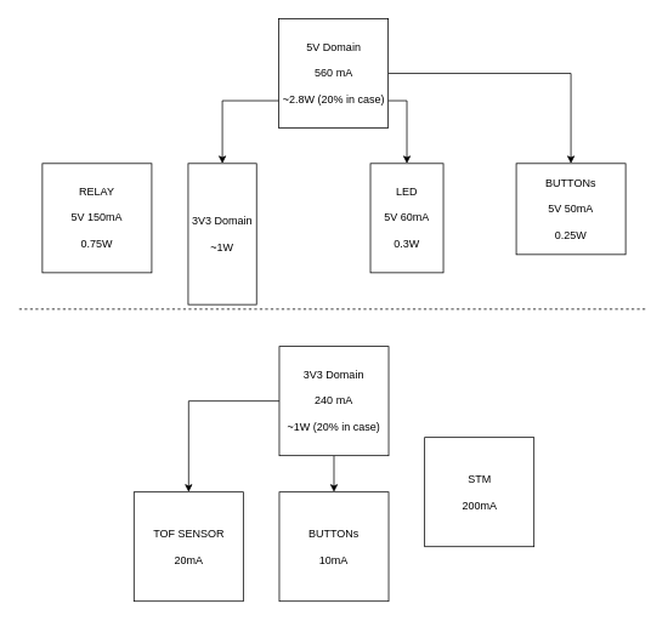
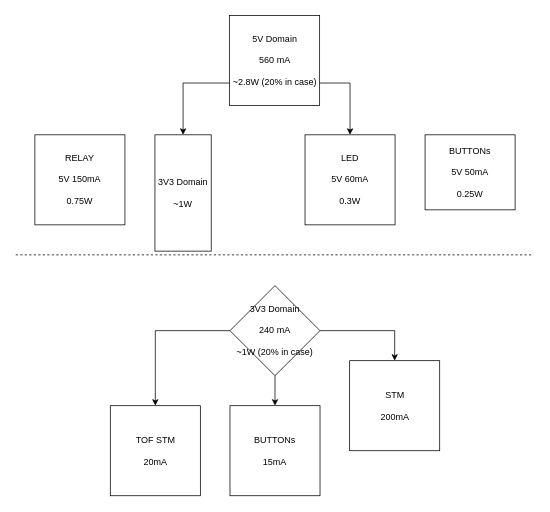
- <mxCell id="13" style="edgeStyle=orthogonalEdgeStyle;rounded=0;orthogonalLoop=1;jettySize=auto;html=1;exitX=1;exitY=0.5;exitDx=0;exitDy=0;entryX=0.5;entryY=0;entryDx=0;entryDy=0;" parent="1" source="14" target="3" edge="1"><mxGeometry relative="1" as="geometry" /></mxCell>
- <mxCell id="17" value="LED&lt;br&gt;&lt;br&gt;5V 60mA&lt;br&gt;&lt;br&gt;0.3W" style="rounded=0;whiteSpace=wrap;html=1;" parent="1" vertex="1"><mxGeometry x="406" y="179" width="80" height="120" as="geometry" /></mxCell>
+ <mxCell id="17" value="LED&lt;br&gt;&lt;br&gt;5V 60mA&lt;br&gt;&lt;br&gt;0.3W" style="rounded=0;whiteSpace=wrap;html=1;" parent="1" vertex="1"><mxGeometry x="406" y="179" width="120" height="120" as="geometry" /></mxCell>
- <mxCell id="9" value="3V3 Domain&lt;br&gt;&lt;br&gt;240 mA&lt;br&gt;&lt;br&gt;~1W (20% in case)" style="rounded=0;whiteSpace=wrap;html=1;" parent="1" vertex="1"><mxGeometry x="306" y="380" width="120" height="120" as="geometry" /></mxCell>
+ <mxCell id="9" value="3V3 Domain&lt;br&gt;&lt;br&gt;240 mA&lt;br&gt;&lt;br&gt;~1W (20% in case)" style="rhombus;whiteSpace=wrap;html=1;" parent="1" vertex="1"><mxGeometry x="306" y="380" width="120" height="120" as="geometry" /></mxCell>
+ <mxCell id="8" style="edgeStyle=orthogonalEdgeStyle;rounded=0;orthogonalLoop=1;jettySize=auto;html=1;exitX=1;exitY=0.5;exitDx=0;exitDy=0;entryX=0.5;entryY=0;entryDx=0;entryDy=0;" parent="1" source="9" target="5" edge="1"><mxGeometry relative="1" as="geometry" /></mxCell>
- <mxCell id="4" value="TOF SENSOR&lt;br&gt;&lt;br&gt;20mA" style="rounded=0;whiteSpace=wrap;html=1;" parent="1" vertex="1"><mxGeometry x="146.5" y="540" width="120" height="120" as="geometry" /></mxCell>
+ <mxCell id="4" value="TOF STM&lt;br&gt;&lt;br&gt;20mA" style="rounded=0;whiteSpace=wrap;html=1;" parent="1" vertex="1"><mxGeometry x="146.5" y="540" width="120" height="120" as="geometry" /></mxCell>
- <mxCell id="10" value="BUTTONs&lt;br&gt;&lt;br&gt;10mA" style="rounded=0;whiteSpace=wrap;html=1;" parent="1" vertex="1"><mxGeometry x="306" y="540" width="120" height="120" as="geometry" /></mxCell>
+ <mxCell id="10" value="BUTTONs&lt;br&gt;&lt;br&gt;15mA" style="rounded=0;whiteSpace=wrap;html=1;" parent="1" vertex="1"><mxGeometry x="306" y="540" width="120" height="120" as="geometry" /></mxCell>
